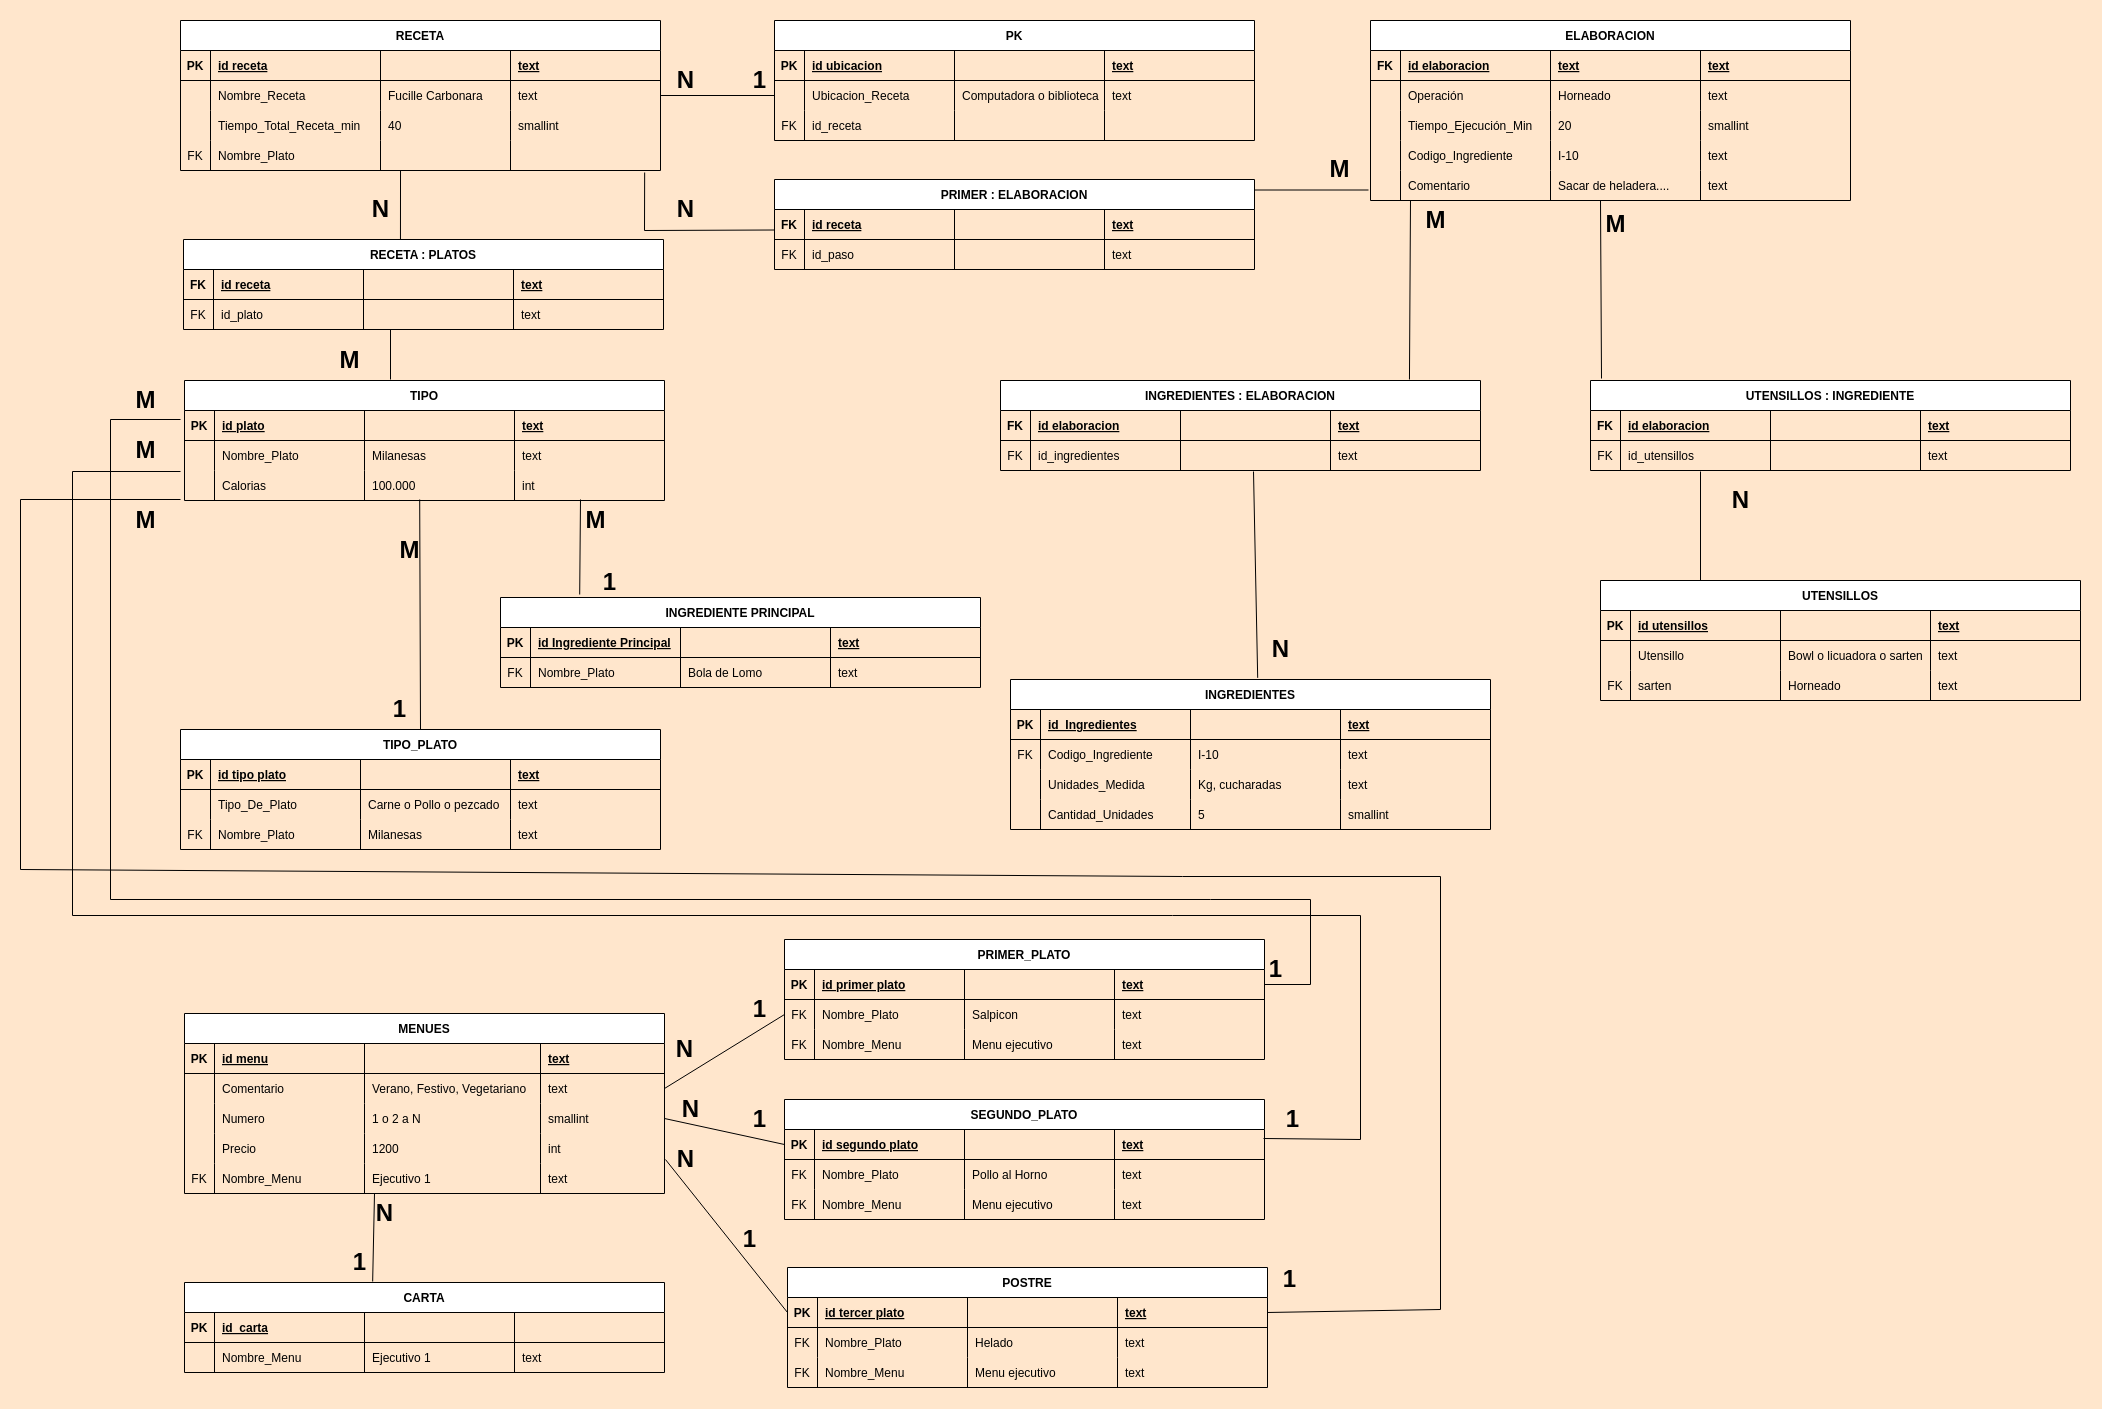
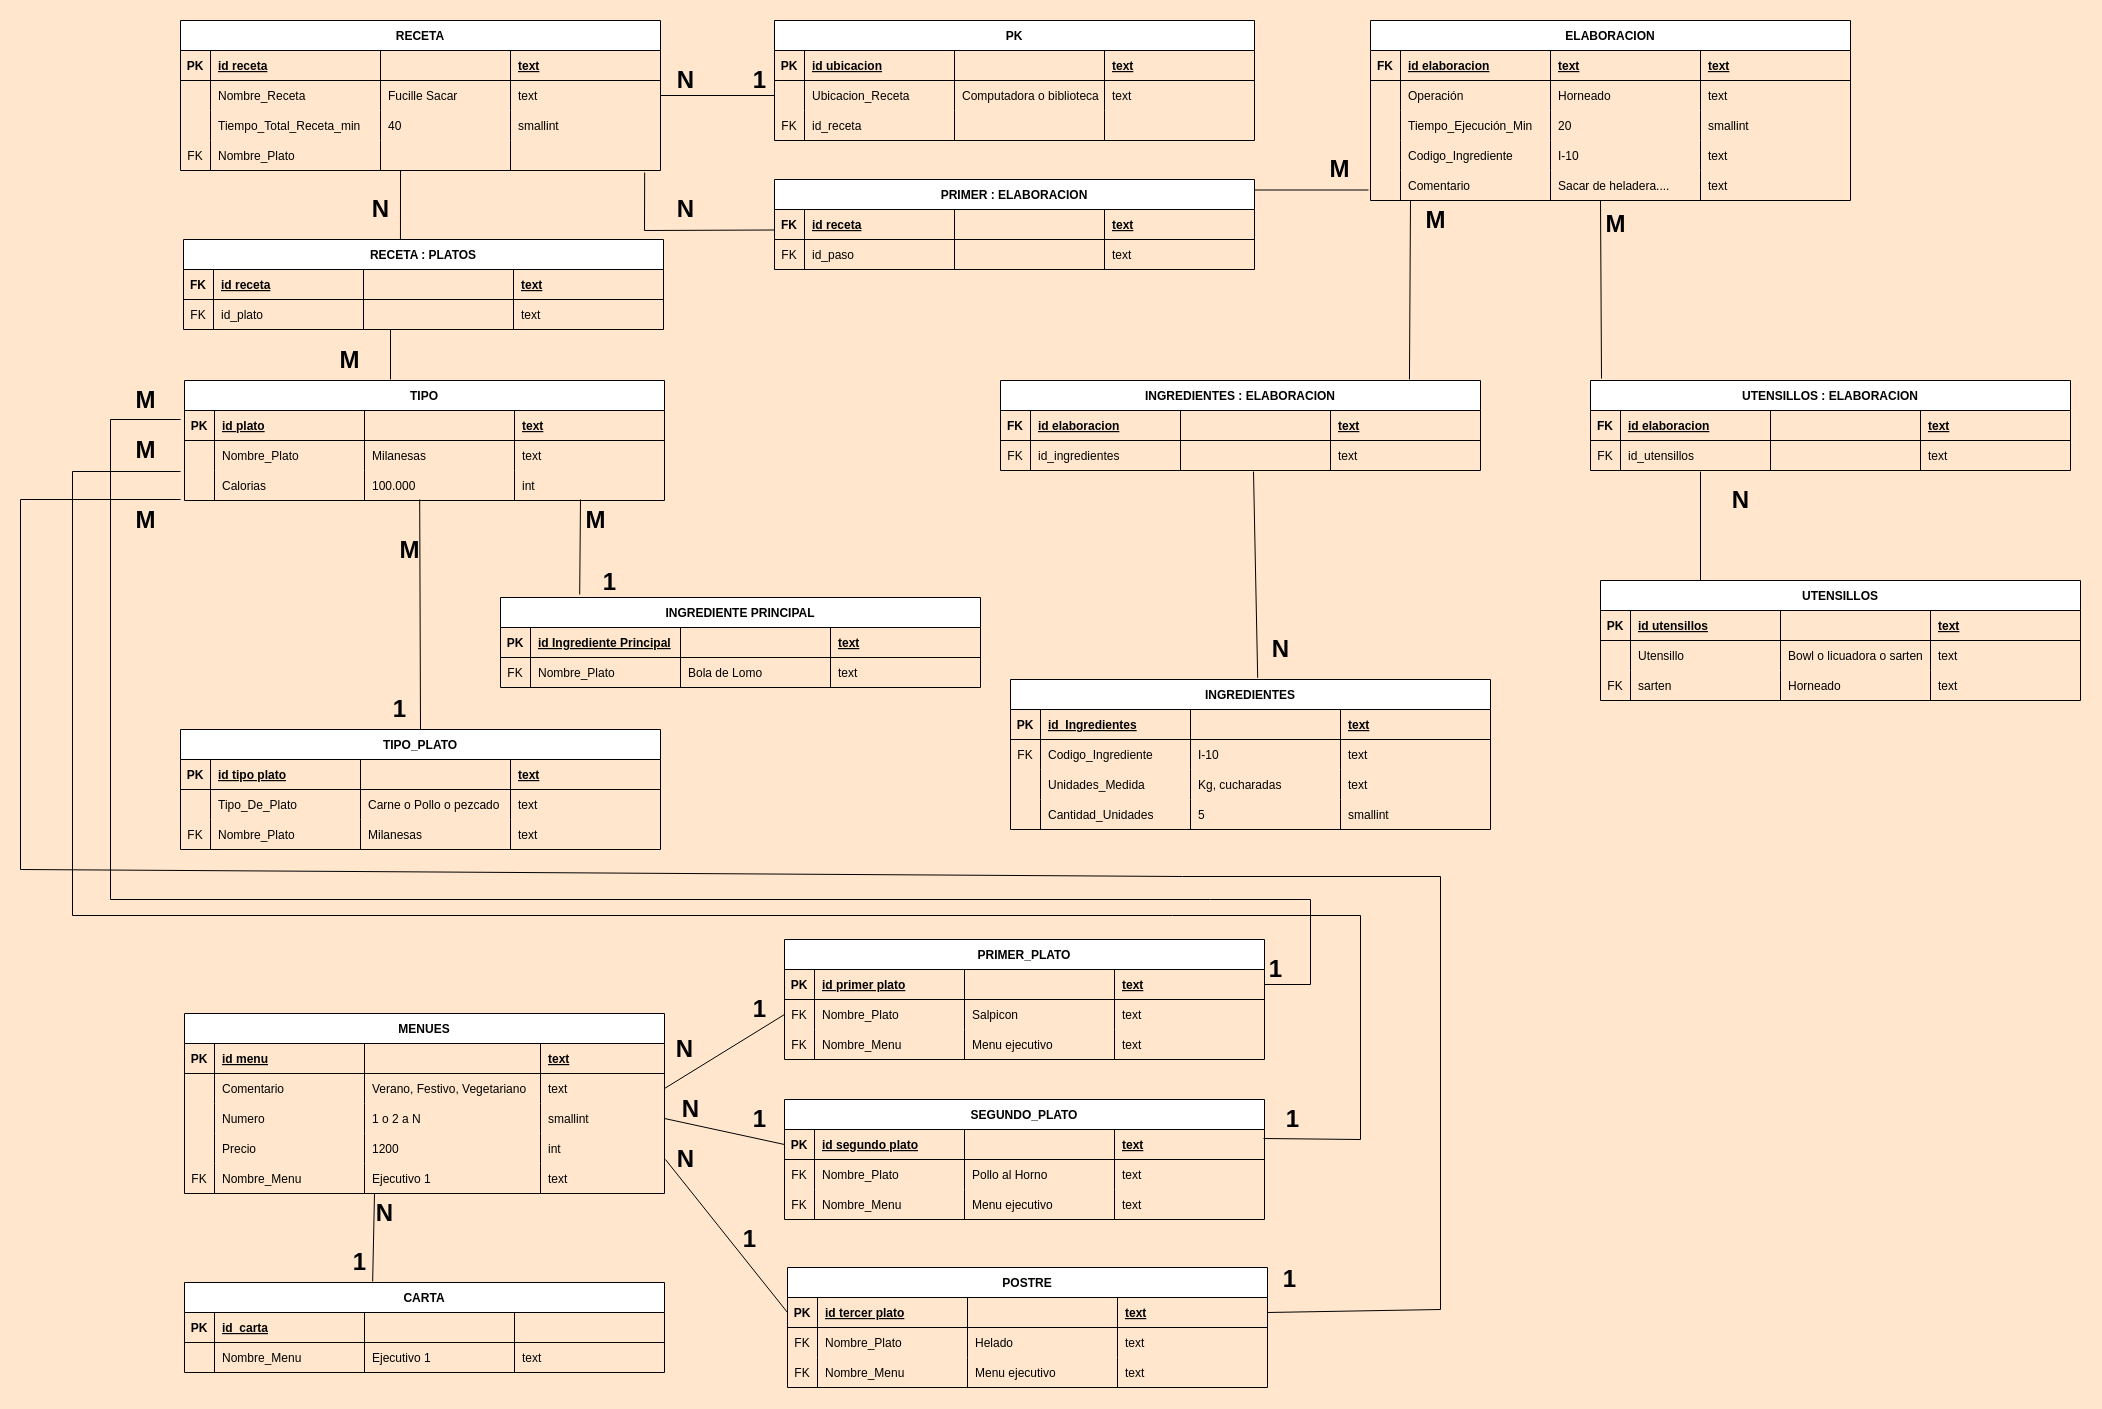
- <mxCell id="11" value="Fucille Carbonara" style="shape=partialRectangle;connectable=0;fillColor=none;top=0;left=0;bottom=0;right=0;align=left;spacingLeft=6;overflow=hidden;" parent="8" vertex="1"><mxGeometry x="200" width="130" height="30" as="geometry"><mxRectangle width="130" height="30" as="alternateBounds" /></mxGeometry></mxCell>
+ <mxCell id="11" value="Fucille Sacar" style="shape=partialRectangle;connectable=0;fillColor=none;top=0;left=0;bottom=0;right=0;align=left;spacingLeft=6;overflow=hidden;" parent="8" vertex="1"><mxGeometry x="200" width="130" height="30" as="geometry"><mxRectangle width="130" height="30" as="alternateBounds" /></mxGeometry></mxCell>
- <mxCell id="215" value="UTENSILLOS : INGREDIENTE" style="shape=table;startSize=30;container=1;collapsible=1;childLayout=tableLayout;fixedRows=1;rowLines=0;fontStyle=1;align=center;resizeLast=1;" vertex="1" parent="1"><mxGeometry x="1590" y="380" width="480" height="90" as="geometry"><mxRectangle x="80" y="80" width="80" height="30" as="alternateBounds" /></mxGeometry></mxCell>
+ <mxCell id="215" value="UTENSILLOS : ELABORACION" style="shape=table;startSize=30;container=1;collapsible=1;childLayout=tableLayout;fixedRows=1;rowLines=0;fontStyle=1;align=center;resizeLast=1;" vertex="1" parent="1"><mxGeometry x="1590" y="380" width="480" height="90" as="geometry"><mxRectangle x="80" y="80" width="80" height="30" as="alternateBounds" /></mxGeometry></mxCell>
